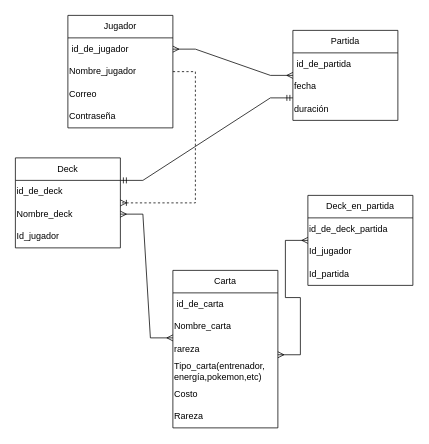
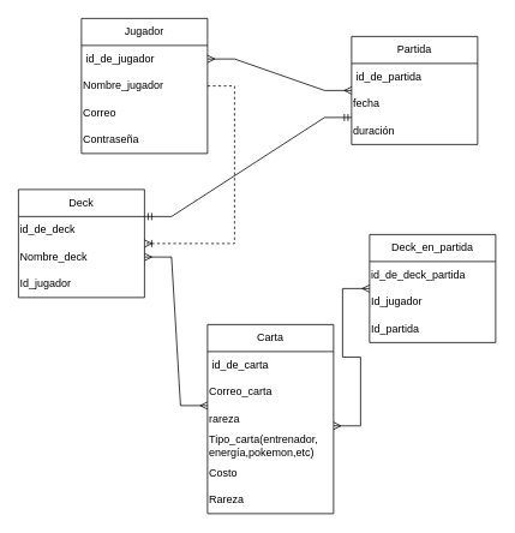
- <mxCell id="13" value="Nombre_carta" style="text;html=1;align=left;verticalAlign=middle;whiteSpace=wrap;rounded=0;" vertex="1" parent="11"><mxGeometry y="60" width="140" height="30" as="geometry" /></mxCell>
+ <mxCell id="13" value="Correo_carta" style="text;html=1;align=left;verticalAlign=middle;whiteSpace=wrap;rounded=0;" vertex="1" parent="11"><mxGeometry y="60" width="140" height="30" as="geometry" /></mxCell>
